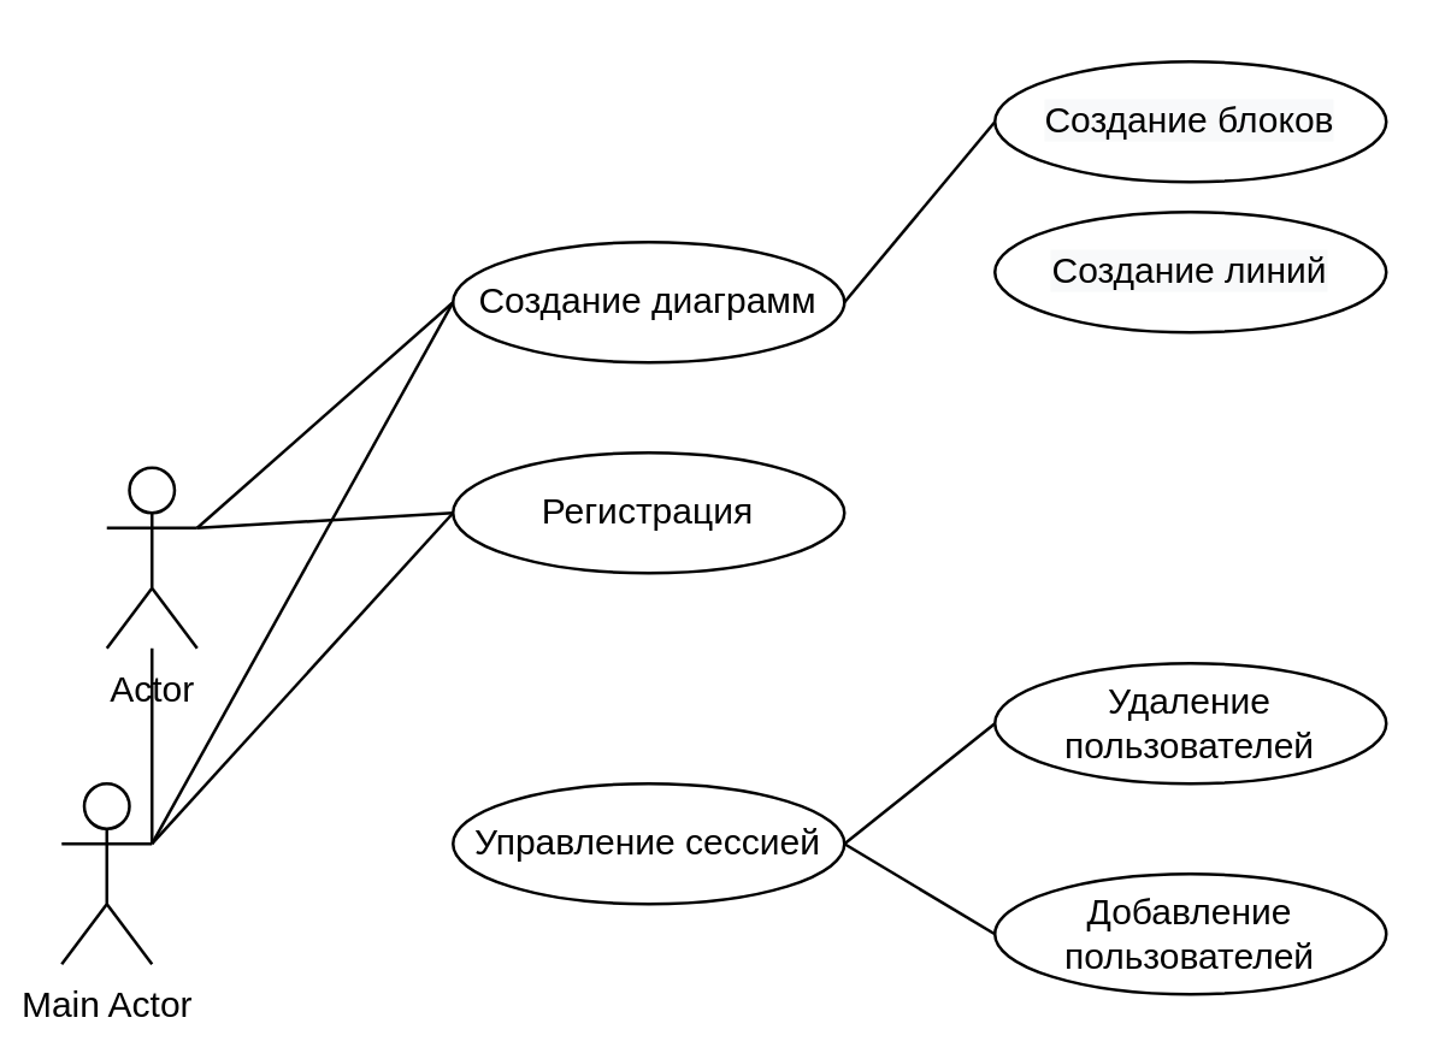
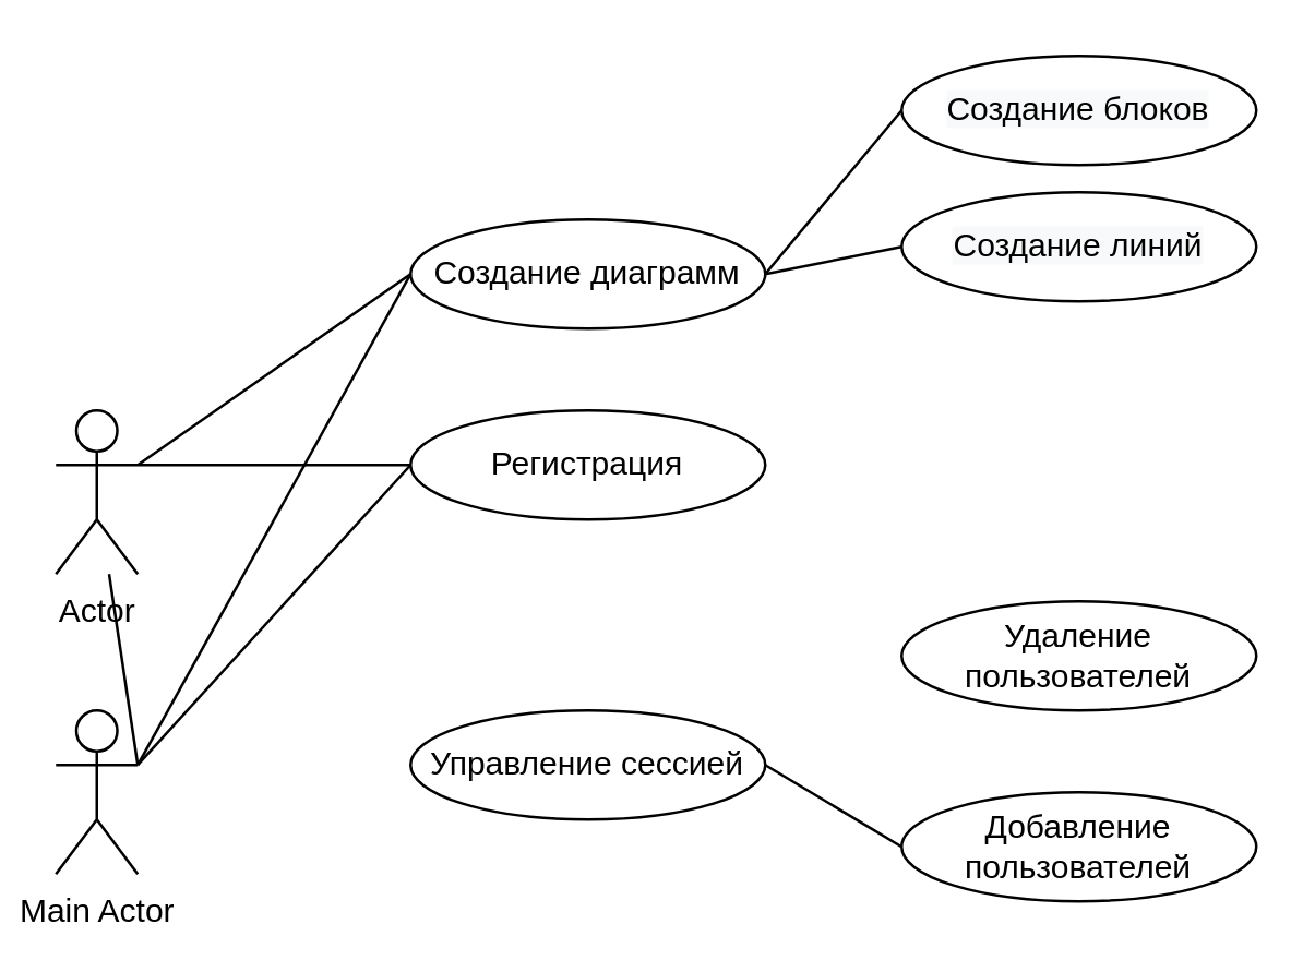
+ <mxCell id="6" style="edgeStyle=none;rounded=0;orthogonalLoop=1;jettySize=auto;html=1;exitX=1;exitY=0.5;exitDx=0;exitDy=0;entryX=0;entryY=0.5;entryDx=0;entryDy=0;endArrow=none;endFill=0;" parent="1" source="7" target="13" edge="1"><mxGeometry relative="1" as="geometry" /></mxCell>
- <mxCell id="4" value="Actor" style="shape=umlActor;verticalLabelPosition=bottom;verticalAlign=top;html=1;outlineConnect=0;" parent="1" vertex="1"><mxGeometry x="35" y="155" width="30" height="60" as="geometry" /></mxCell>
+ <mxCell id="4" value="Actor" style="shape=umlActor;verticalLabelPosition=bottom;verticalAlign=top;html=1;outlineConnect=0;" parent="1" vertex="1"><mxGeometry x="20" y="150" width="30" height="60" as="geometry" /></mxCell>
- <mxCell id="10" style="edgeStyle=none;rounded=0;orthogonalLoop=1;jettySize=auto;html=1;exitX=1;exitY=0.5;exitDx=0;exitDy=0;entryX=0;entryY=0.5;entryDx=0;entryDy=0;endArrow=none;endFill=0;" edge="1" parent="1" source="12" target="18"><mxGeometry relative="1" as="geometry" /></mxCell>
